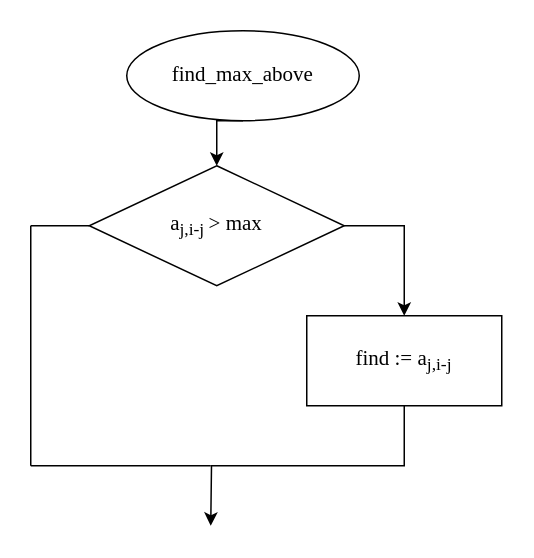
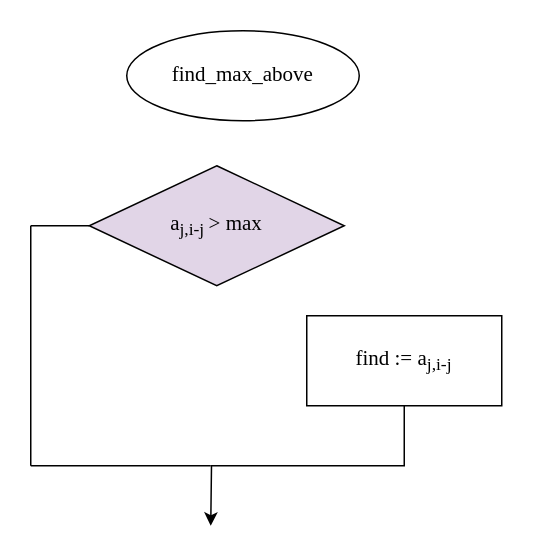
- <mxCell id="2" style="edgeStyle=orthogonalEdgeStyle;rounded=0;orthogonalLoop=1;jettySize=auto;html=1;exitX=0.5;exitY=1;exitDx=0;exitDy=0;entryX=0.5;entryY=0;entryDx=0;entryDy=0;fontFamily=Lucida Console;fontSize=14;" edge="1" parent="1" source="3" target="5"><mxGeometry relative="1" as="geometry" /></mxCell>
- <mxCell id="5" value="a&lt;sub&gt;j,i-j&amp;nbsp;&lt;/sub&gt;&amp;gt; max" style="rhombus;whiteSpace=wrap;html=1;fontFamily=Lucida Console;fontSize=14;" vertex="1" parent="1"><mxGeometry x="59" y="110" width="170" height="80" as="geometry" /></mxCell>
+ <mxCell id="5" value="a&lt;sub&gt;j,i-j&amp;nbsp;&lt;/sub&gt;&amp;gt; max" style="rhombus;whiteSpace=wrap;html=1;fontFamily=Lucida Console;fontSize=14;fillColor=#e1d5e7;" vertex="1" parent="1"><mxGeometry x="59" y="110" width="170" height="80" as="geometry" /></mxCell>
- <mxCell id="4" style="edgeStyle=orthogonalEdgeStyle;rounded=0;orthogonalLoop=1;jettySize=auto;html=1;exitX=1;exitY=0.5;exitDx=0;exitDy=0;entryX=0.5;entryY=0;entryDx=0;entryDy=0;fontFamily=Lucida Console;fontSize=14;" edge="1" parent="1" source="5" target="7"><mxGeometry relative="1" as="geometry" /></mxCell>
